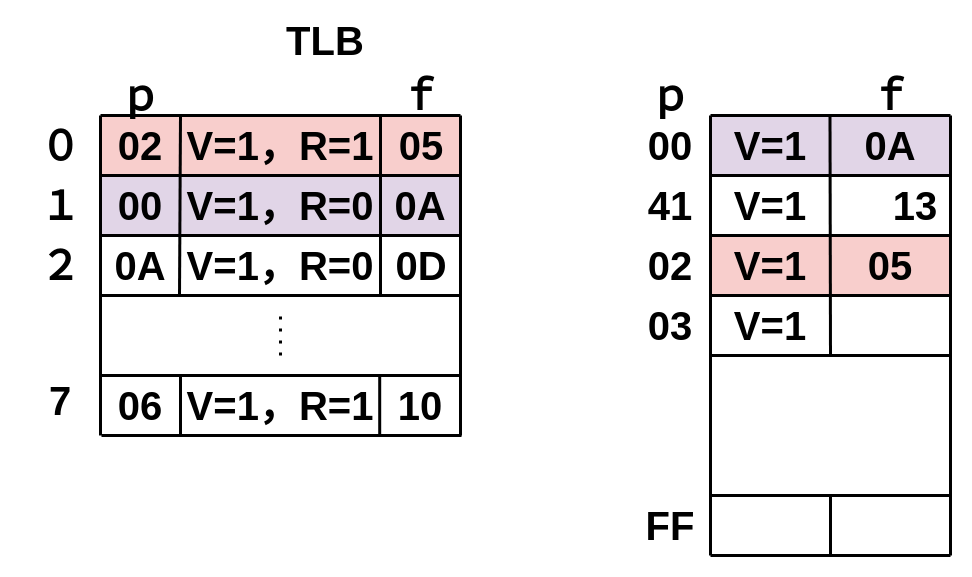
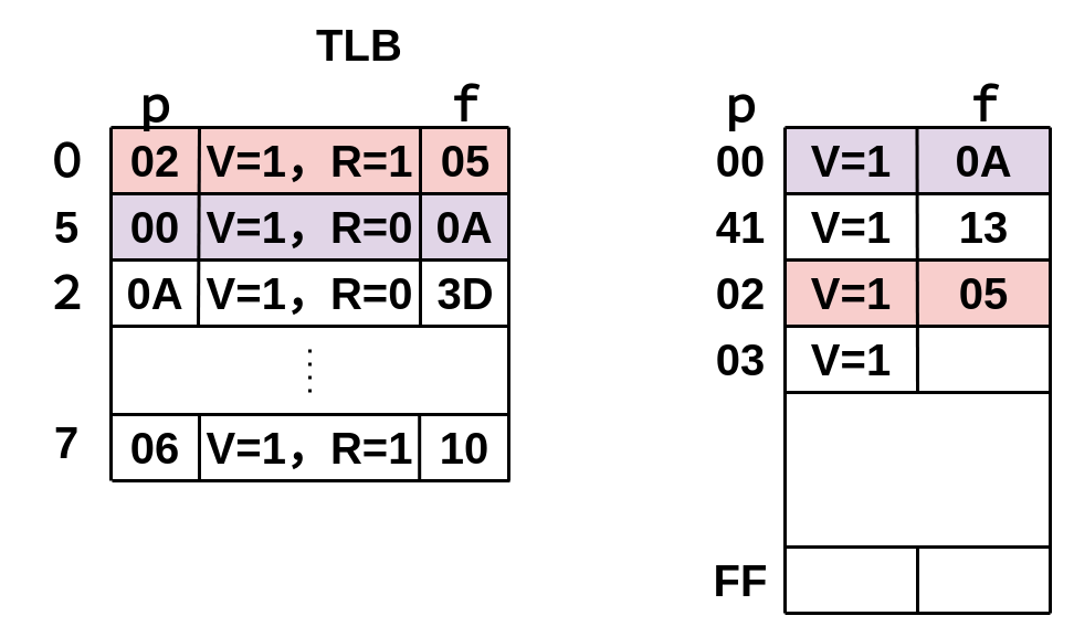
- <mxCell id="17" value="&lt;font style=&quot;&quot;&gt;&lt;span style=&quot;font-size: 40px;&quot;&gt;&lt;b&gt;１&lt;/b&gt;&lt;/span&gt;&lt;br&gt;&lt;/font&gt;" style="text;html=1;strokeColor=none;fillColor=none;align=center;verticalAlign=middle;whiteSpace=wrap;rounded=0;" vertex="1" parent="1"><mxGeometry x="20" y="185" width="80" height="40" as="geometry" /></mxCell>
+ <mxCell id="17" value="&lt;font style=&quot;&quot;&gt;&lt;span style=&quot;font-size: 40px;&quot;&gt;&lt;b&gt;5&lt;/b&gt;&lt;/span&gt;&lt;br&gt;&lt;/font&gt;" style="text;html=1;strokeColor=none;fillColor=none;align=center;verticalAlign=middle;whiteSpace=wrap;rounded=0;" vertex="1" parent="1"><mxGeometry x="20" y="185" width="80" height="40" as="geometry" /></mxCell>
- <mxCell id="59" value="&lt;font style=&quot;&quot;&gt;&lt;span style=&quot;font-size: 40px;&quot;&gt;&lt;b&gt;13&lt;/b&gt;&lt;/span&gt;&lt;br&gt;&lt;/font&gt;" style="text;html=1;strokeColor=none;fillColor=none;align=center;verticalAlign=middle;whiteSpace=wrap;rounded=0;" vertex="1" parent="1"><mxGeometry x="875" y="185" width="80" height="40" as="geometry" /></mxCell>
+ <mxCell id="59" value="&lt;font style=&quot;&quot;&gt;&lt;span style=&quot;font-size: 40px;&quot;&gt;&lt;b&gt;13&lt;/b&gt;&lt;/span&gt;&lt;br&gt;&lt;/font&gt;" style="text;html=1;strokeColor=none;fillColor=none;align=center;verticalAlign=middle;whiteSpace=wrap;rounded=0;" vertex="1" parent="1"><mxGeometry x="850" y="185" width="80" height="40" as="geometry" /></mxCell>
- <mxCell id="33" value="&lt;font style=&quot;&quot;&gt;&lt;span style=&quot;font-size: 40px;&quot;&gt;&lt;b&gt;0D&lt;/b&gt;&lt;/span&gt;&lt;br&gt;&lt;/font&gt;" style="text;html=1;strokeColor=none;fillColor=none;align=center;verticalAlign=middle;whiteSpace=wrap;rounded=0;" vertex="1" parent="1"><mxGeometry x="381" y="245" width="80" height="40" as="geometry" /></mxCell>
+ <mxCell id="33" value="&lt;font style=&quot;&quot;&gt;&lt;span style=&quot;font-size: 40px;&quot;&gt;&lt;b&gt;3D&lt;/b&gt;&lt;/span&gt;&lt;br&gt;&lt;/font&gt;" style="text;html=1;strokeColor=none;fillColor=none;align=center;verticalAlign=middle;whiteSpace=wrap;rounded=0;" vertex="1" parent="1"><mxGeometry x="381" y="245" width="80" height="40" as="geometry" /></mxCell>
